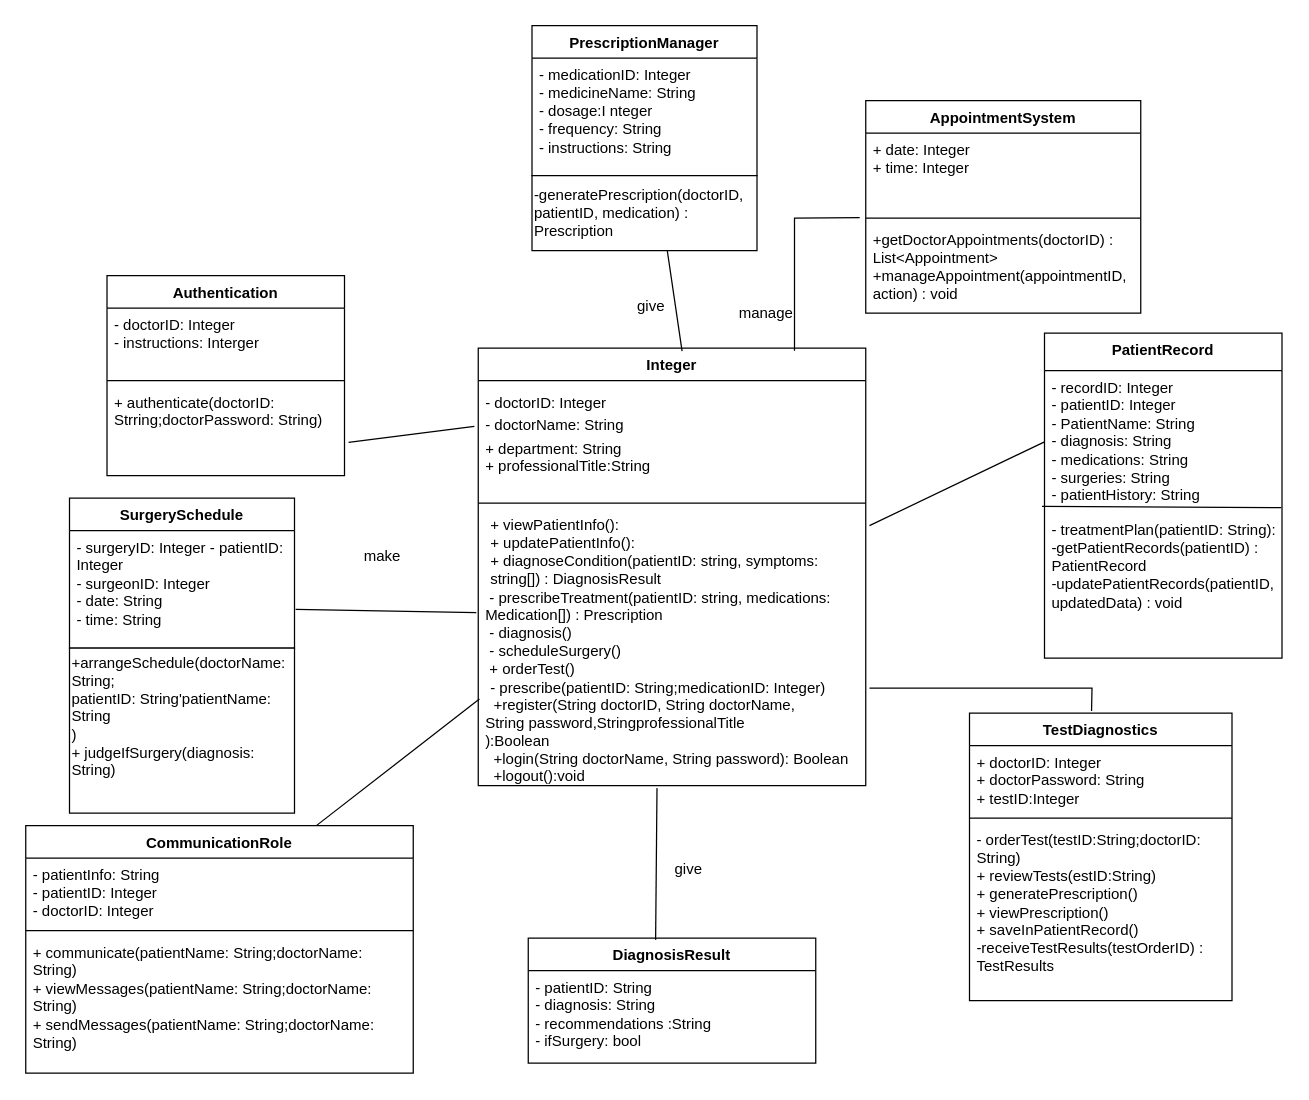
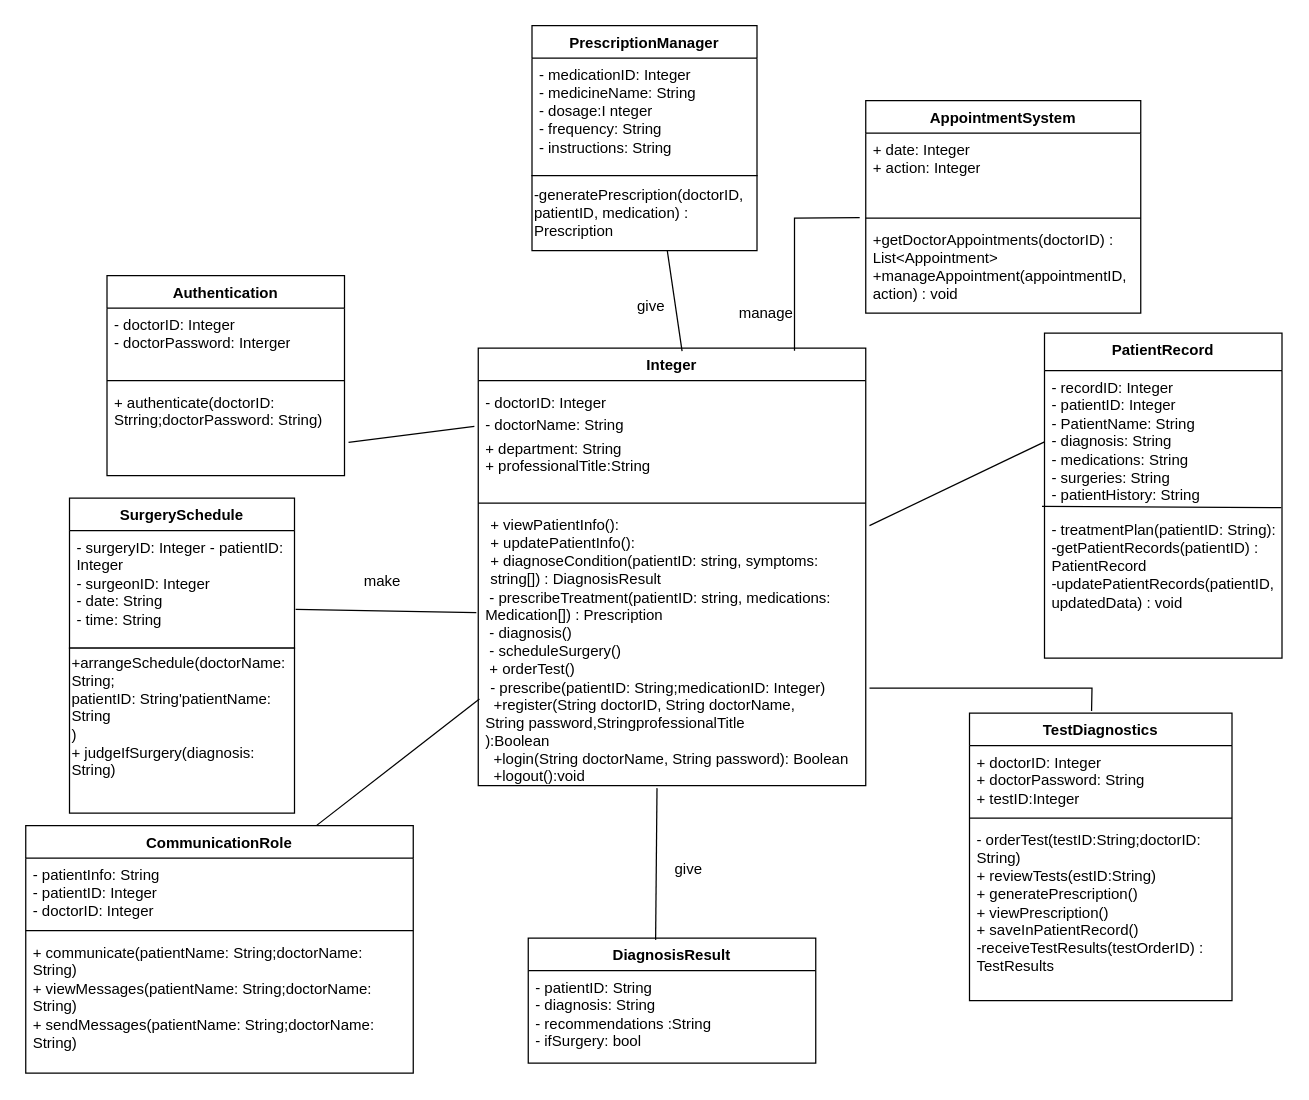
- <mxCell id="23" value="+ date: Integer&lt;br&gt;+ time: Integer" style="text;strokeColor=none;fillColor=none;align=left;verticalAlign=top;spacingLeft=4;spacingRight=4;overflow=hidden;rotatable=0;points=[[0,0.5],[1,0.5]];portConstraint=eastwest;whiteSpace=wrap;html=1;" parent="22" vertex="1"><mxGeometry y="26" width="220" height="64" as="geometry" /></mxCell>
+ <mxCell id="23" value="+ date: Integer&lt;br&gt;+ action: Integer" style="text;strokeColor=none;fillColor=none;align=left;verticalAlign=top;spacingLeft=4;spacingRight=4;overflow=hidden;rotatable=0;points=[[0,0.5],[1,0.5]];portConstraint=eastwest;whiteSpace=wrap;html=1;" parent="22" vertex="1"><mxGeometry y="26" width="220" height="64" as="geometry" /></mxCell>
- <mxCell id="19" value="- doctorID: Integer&lt;br&gt;- instructions: Interger" style="text;strokeColor=none;fillColor=none;align=left;verticalAlign=top;spacingLeft=4;spacingRight=4;overflow=hidden;rotatable=0;points=[[0,0.5],[1,0.5]];portConstraint=eastwest;whiteSpace=wrap;html=1;" parent="18" vertex="1"><mxGeometry y="26" width="190" height="54" as="geometry" /></mxCell>
+ <mxCell id="19" value="- doctorID: Integer&lt;br&gt;- doctorPassword: Interger" style="text;strokeColor=none;fillColor=none;align=left;verticalAlign=top;spacingLeft=4;spacingRight=4;overflow=hidden;rotatable=0;points=[[0,0.5],[1,0.5]];portConstraint=eastwest;whiteSpace=wrap;html=1;" parent="18" vertex="1"><mxGeometry y="26" width="190" height="54" as="geometry" /></mxCell>
- <mxCell id="13" value="make" style="text;html=1;align=center;verticalAlign=middle;resizable=0;points=[];autosize=1;strokeColor=none;fillColor=none;" parent="1" vertex="1"><mxGeometry x="280" y="429.5" width="50" height="30" as="geometry" /></mxCell>
+ <mxCell id="13" value="make" style="text;html=1;align=center;verticalAlign=middle;resizable=0;points=[];autosize=1;strokeColor=none;fillColor=none;" parent="1" vertex="1"><mxGeometry x="280" y="449.5" width="50" height="30" as="geometry" /></mxCell>
